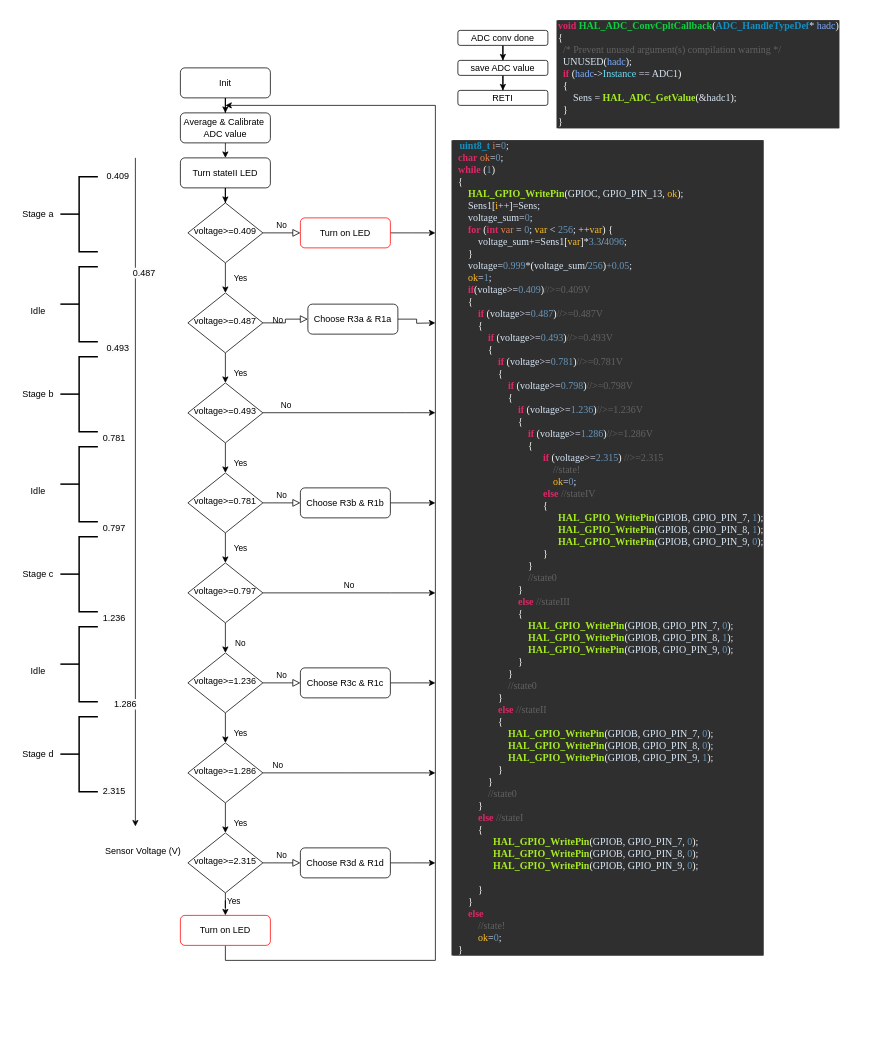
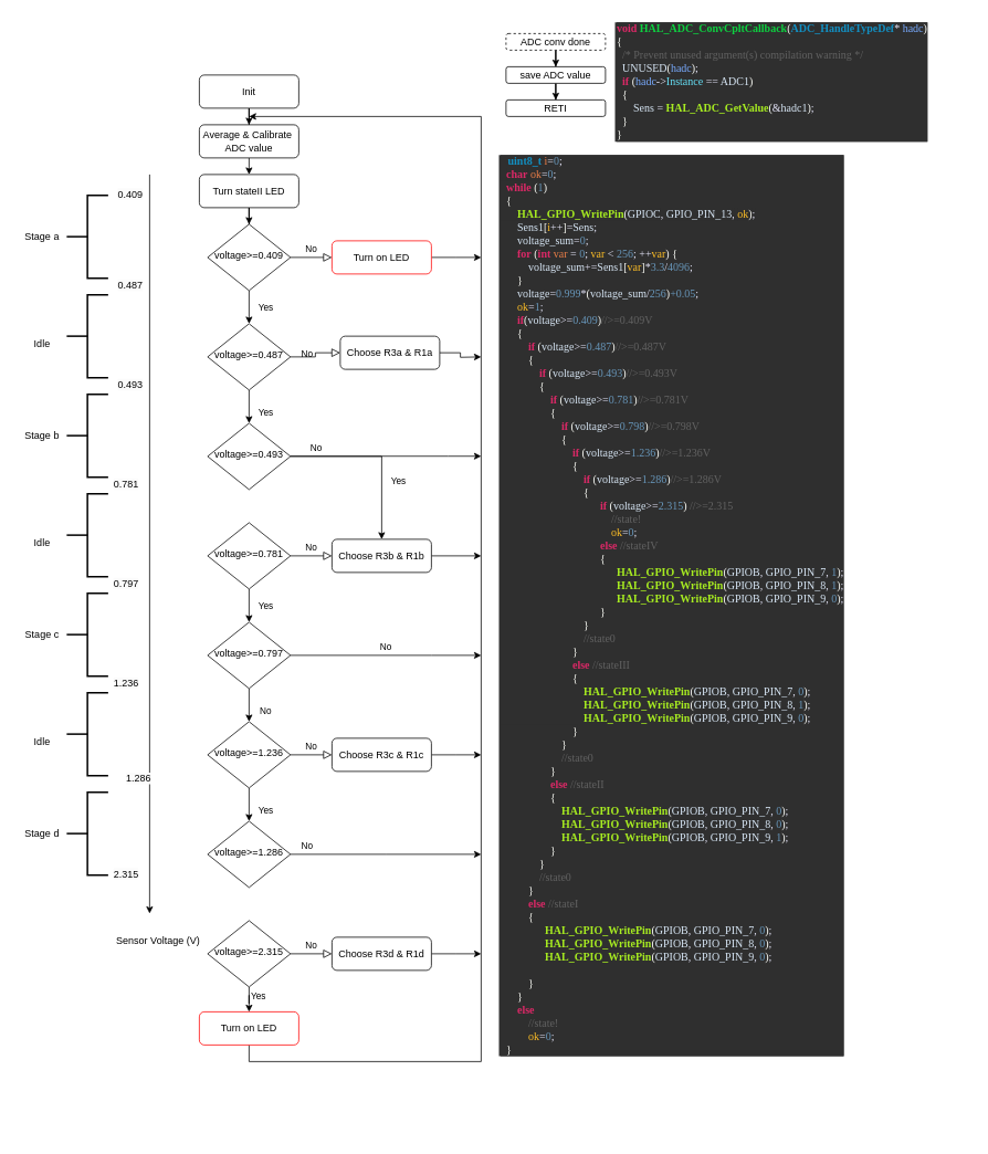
- <mxCell id="72" value="ADC conv done" style="rounded=1;whiteSpace=wrap;html=1;fontSize=12;glass=0;strokeWidth=1;shadow=0;" vertex="1" parent="1"><mxGeometry x="610" y="40" width="120" height="20" as="geometry" /></mxCell>
+ <mxCell id="72" value="ADC conv done" style="rounded=1;whiteSpace=wrap;html=1;fontSize=12;glass=0;strokeWidth=1;shadow=0;dashed=1;" vertex="1" parent="1"><mxGeometry x="610" y="40" width="120" height="20" as="geometry" /></mxCell>
- <mxCell id="63" value="&lt;span style=&quot;color: rgb(0, 0, 0); font-family: Helvetica; font-size: 12px; font-style: normal; font-variant-ligatures: normal; font-variant-caps: normal; font-weight: 400; letter-spacing: normal; orphans: 2; text-align: center; text-indent: 0px; text-transform: none; widows: 2; word-spacing: 0px; -webkit-text-stroke-width: 0px; white-space: normal; background-color: rgb(251, 251, 251); text-decoration-thickness: initial; text-decoration-style: initial; text-decoration-color: initial; float: none; display: inline !important;&quot;&gt;0.487&lt;/span&gt;" style="text;whiteSpace=wrap;html=1;" vertex="1" parent="1"><mxGeometry x="175" y="350" width="50" height="40" as="geometry" /></mxCell>
+ <mxCell id="63" value="&lt;span style=&quot;color: rgb(0, 0, 0); font-family: Helvetica; font-size: 12px; font-style: normal; font-variant-ligatures: normal; font-variant-caps: normal; font-weight: 400; letter-spacing: normal; orphans: 2; text-align: center; text-indent: 0px; text-transform: none; widows: 2; word-spacing: 0px; -webkit-text-stroke-width: 0px; white-space: normal; background-color: rgb(251, 251, 251); text-decoration-thickness: initial; text-decoration-style: initial; text-decoration-color: initial; float: none; display: inline !important;&quot;&gt;0.487&lt;/span&gt;" style="text;whiteSpace=wrap;html=1;" vertex="1" parent="1"><mxGeometry x="140" y="330" width="50" height="40" as="geometry" /></mxCell>
- <mxCell id="16" value="Yes" style="rounded=0;html=1;jettySize=auto;orthogonalLoop=1;fontSize=11;endArrow=classic;endFill=1;endSize=6;strokeWidth=1;shadow=0;labelBackgroundColor=none;edgeStyle=orthogonalEdgeStyle;entryX=0.5;entryY=0;entryDx=0;entryDy=0;" parent="1" source="19" target="32" edge="1"><mxGeometry x="0.333" y="20" relative="1" as="geometry"><mxPoint as="offset" /><mxPoint x="300" y="660" as="targetPoint" /></mxGeometry></mxCell>
+ <mxCell id="16" value="Yes" style="rounded=0;html=1;jettySize=auto;orthogonalLoop=1;fontSize=11;endArrow=classic;endFill=1;endSize=6;strokeWidth=1;shadow=0;labelBackgroundColor=none;edgeStyle=orthogonalEdgeStyle;" parent="1" source="19" target="23" edge="1"><mxGeometry x="0.333" y="20" relative="1" as="geometry"><mxPoint as="offset" /><mxPoint x="300" y="660" as="targetPoint" /></mxGeometry></mxCell>
- <mxCell id="33" value="Yes" style="rounded=0;html=1;jettySize=auto;orthogonalLoop=1;fontSize=11;endArrow=classic;endFill=1;endSize=6;strokeWidth=1;shadow=0;labelBackgroundColor=none;edgeStyle=orthogonalEdgeStyle;entryX=0.5;entryY=0;entryDx=0;entryDy=0;" parent="1" source="35" target="42" edge="1"><mxGeometry x="0.333" y="20" relative="1" as="geometry"><mxPoint as="offset" /><mxPoint x="300" y="1210" as="targetPoint" /></mxGeometry></mxCell>
